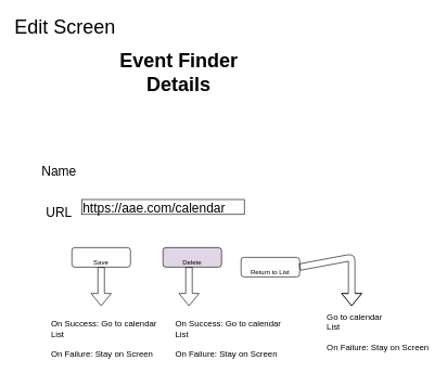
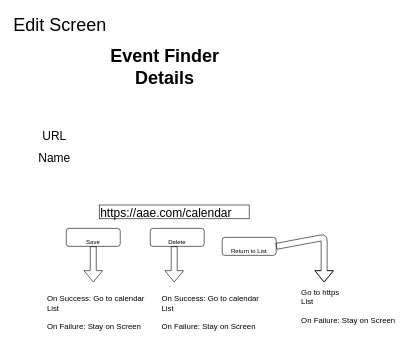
- <mxCell id="4" value="https://aae.com/calendar" style="rounded=0;whiteSpace=wrap;html=1;fontSize=20;align=left;" parent="1" vertex="1"><mxGeometry x="125" y="306" width="250" height="23" as="geometry" /></mxCell>
+ <mxCell id="4" value="https://aae.com/calendar" style="rounded=0;whiteSpace=wrap;html=1;fontSize=20;align=left;" parent="1" vertex="1"><mxGeometry x="165" y="341" width="250" height="23" as="geometry" /></mxCell>
- <mxCell id="3" value="URL" style="text;html=1;align=center;verticalAlign=middle;resizable=0;points=[];autosize=1;fontSize=20;" parent="1" vertex="1"><mxGeometry x="60" y="310" width="60" height="30" as="geometry" /></mxCell>
+ <mxCell id="3" value="URL" style="text;html=1;align=center;verticalAlign=middle;resizable=0;points=[];autosize=1;fontSize=20;" parent="1" vertex="1"><mxGeometry x="60" y="210" width="60" height="30" as="geometry" /></mxCell>
- <mxCell id="6" value="&lt;font size=&quot;1&quot;&gt;Delete&lt;/font&gt;" style="rounded=1;whiteSpace=wrap;html=1;strokeColor=#000000;fontSize=30;fillColor=#e1d5e7;" parent="1" vertex="1"><mxGeometry x="250" y="380" width="90" height="30" as="geometry" /></mxCell>
+ <mxCell id="6" value="&lt;font size=&quot;1&quot;&gt;Delete&lt;/font&gt;" style="rounded=1;whiteSpace=wrap;html=1;strokeColor=#000000;fontSize=30;" parent="1" vertex="1"><mxGeometry x="250" y="380" width="90" height="30" as="geometry" /></mxCell>
- <mxCell id="15" value="&lt;div style=&quot;text-align: left ; font-size: 13px&quot;&gt;&lt;font style=&quot;font-size: 13px&quot;&gt;Go to calendar&lt;/font&gt;&lt;/div&gt;&lt;div style=&quot;text-align: left ; font-size: 13px&quot;&gt;&lt;font style=&quot;font-size: 13px&quot;&gt;List&lt;/font&gt;&lt;/div&gt;&lt;div style=&quot;text-align: left ; font-size: 13px&quot;&gt;&lt;font style=&quot;font-size: 13px&quot;&gt;&lt;br&gt;&lt;/font&gt;&lt;/div&gt;&lt;div style=&quot;text-align: left ; font-size: 13px&quot;&gt;&lt;font style=&quot;font-size: 13px&quot;&gt;On Failure: Stay on Screen&lt;/font&gt;&lt;/div&gt;" style="text;html=1;align=center;verticalAlign=middle;resizable=0;points=[];autosize=1;" vertex="1" parent="1"><mxGeometry x="495" y="480" width="170" height="60" as="geometry" /></mxCell>
+ <mxCell id="15" value="&lt;div style=&quot;text-align: left ; font-size: 13px&quot;&gt;&lt;font style=&quot;font-size: 13px&quot;&gt;Go to https&lt;/font&gt;&lt;/div&gt;&lt;div style=&quot;text-align: left ; font-size: 13px&quot;&gt;&lt;font style=&quot;font-size: 13px&quot;&gt;List&lt;/font&gt;&lt;/div&gt;&lt;div style=&quot;text-align: left ; font-size: 13px&quot;&gt;&lt;font style=&quot;font-size: 13px&quot;&gt;&lt;br&gt;&lt;/font&gt;&lt;/div&gt;&lt;div style=&quot;text-align: left ; font-size: 13px&quot;&gt;&lt;font style=&quot;font-size: 13px&quot;&gt;On Failure: Stay on Screen&lt;/font&gt;&lt;/div&gt;" style="text;html=1;align=center;verticalAlign=middle;resizable=0;points=[];autosize=1;" vertex="1" parent="1"><mxGeometry x="495" y="480" width="170" height="60" as="geometry" /></mxCell>
